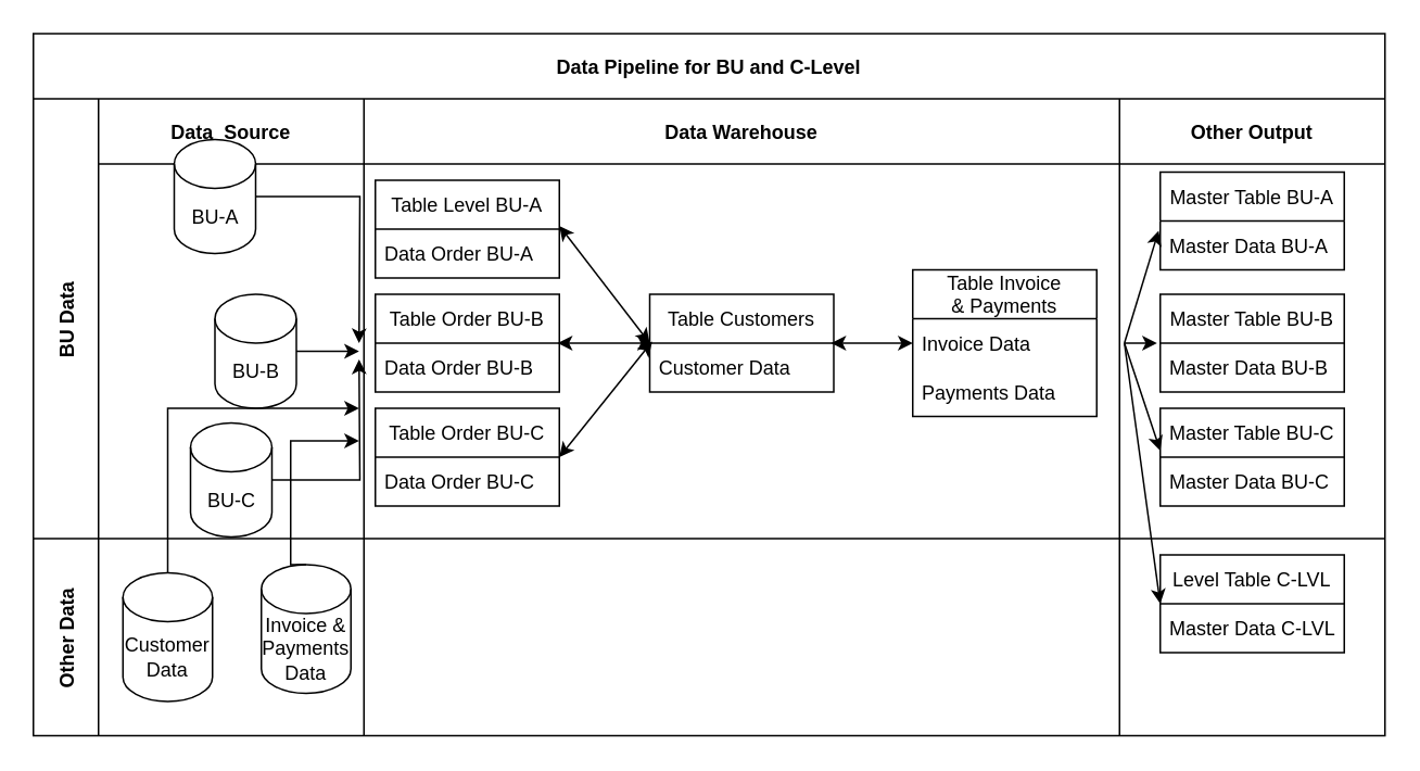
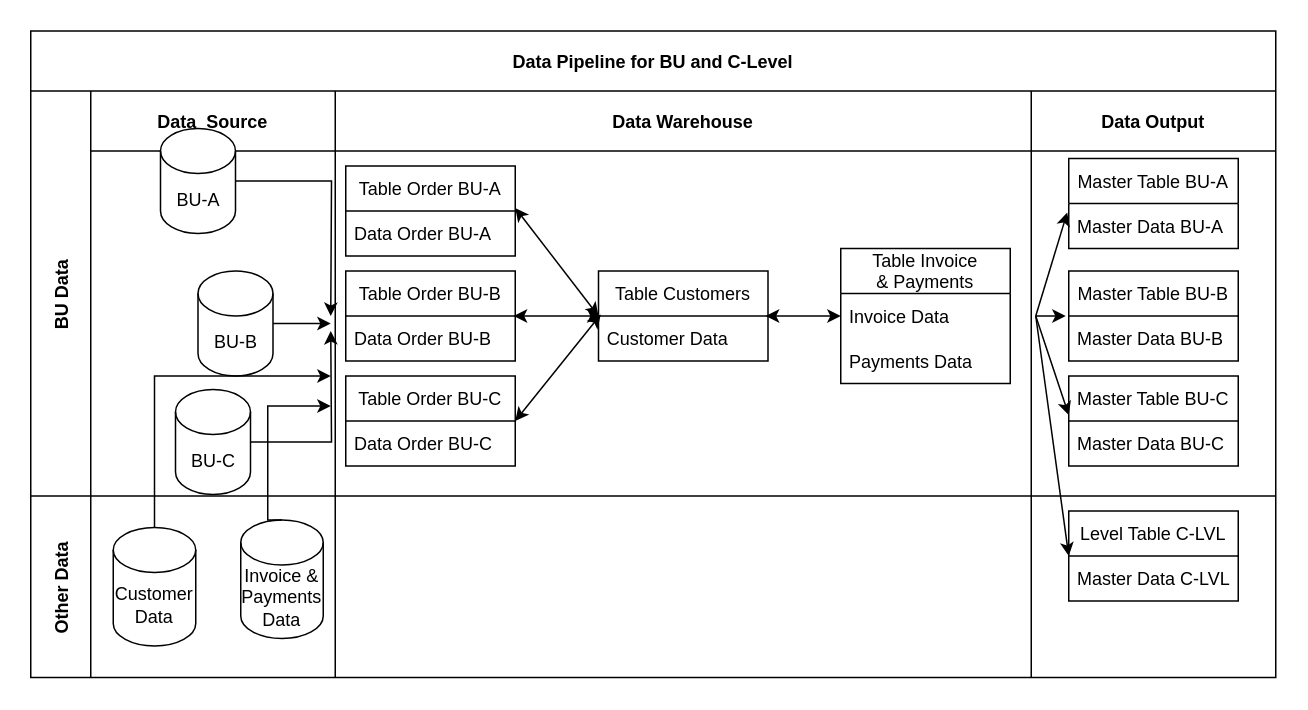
- <mxCell id="24" value="Other Output" style="swimlane;swimlaneHead=0;swimlaneBody=0;connectable=0;fillColor=none;startSize=40;collapsible=0;recursiveResize=0;expand=0;fontStyle=1;" parent="3" vertex="1"><mxGeometry x="667" width="163" height="270" as="geometry"><mxRectangle width="163" height="270" as="alternateBounds" /></mxGeometry></mxCell>
+ <mxCell id="24" value="Data Output" style="swimlane;swimlaneHead=0;swimlaneBody=0;connectable=0;fillColor=none;startSize=40;collapsible=0;recursiveResize=0;expand=0;fontStyle=1;" parent="3" vertex="1"><mxGeometry x="667" width="163" height="270" as="geometry"><mxRectangle width="163" height="270" as="alternateBounds" /></mxGeometry></mxCell>
- <mxCell id="9" value="Table Level BU-A" style="swimlane;fontStyle=0;childLayout=stackLayout;horizontal=1;startSize=30;horizontalStack=0;resizeParent=1;resizeParentMax=0;resizeLast=0;collapsible=1;marginBottom=0;" parent="8" vertex="1"><mxGeometry x="7" y="50" width="113" height="60" as="geometry" /></mxCell>
+ <mxCell id="9" value="Table Order BU-A" style="swimlane;fontStyle=0;childLayout=stackLayout;horizontal=1;startSize=30;horizontalStack=0;resizeParent=1;resizeParentMax=0;resizeLast=0;collapsible=1;marginBottom=0;" parent="8" vertex="1"><mxGeometry x="7" y="50" width="113" height="60" as="geometry" /></mxCell>
